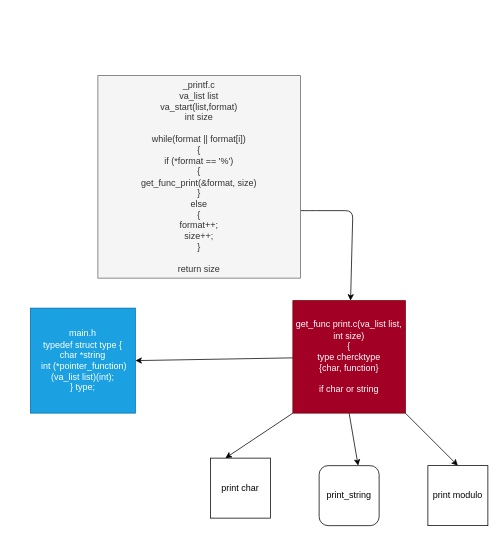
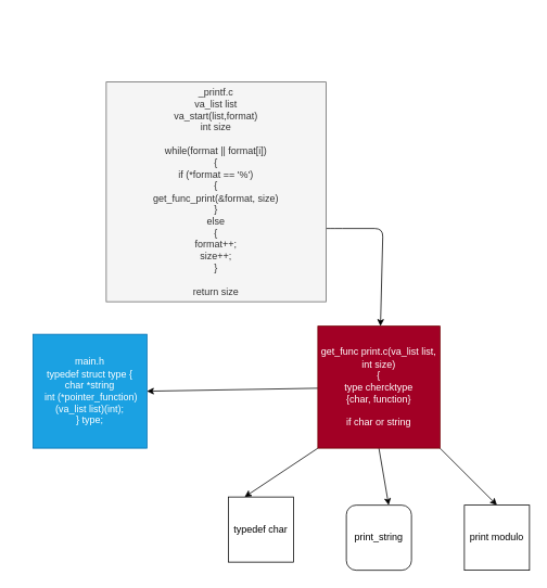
- <mxCell id="11" value="print char" style="whiteSpace=wrap;html=1;aspect=fixed;" vertex="1" parent="1"><mxGeometry x="280" y="610" width="80" height="80" as="geometry" /></mxCell>
+ <mxCell id="11" value="typedef char" style="whiteSpace=wrap;html=1;aspect=fixed;" vertex="1" parent="1"><mxGeometry x="280" y="610" width="80" height="80" as="geometry" /></mxCell>
